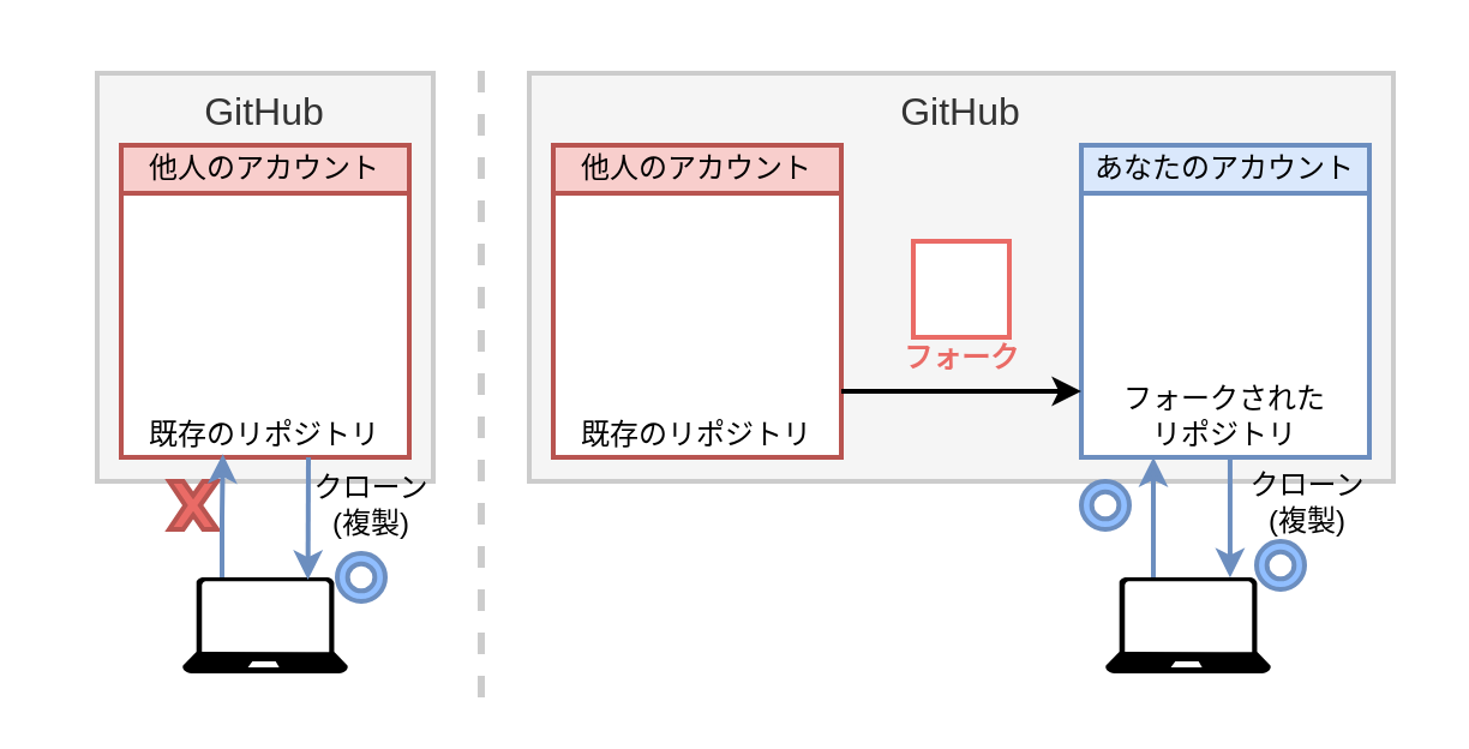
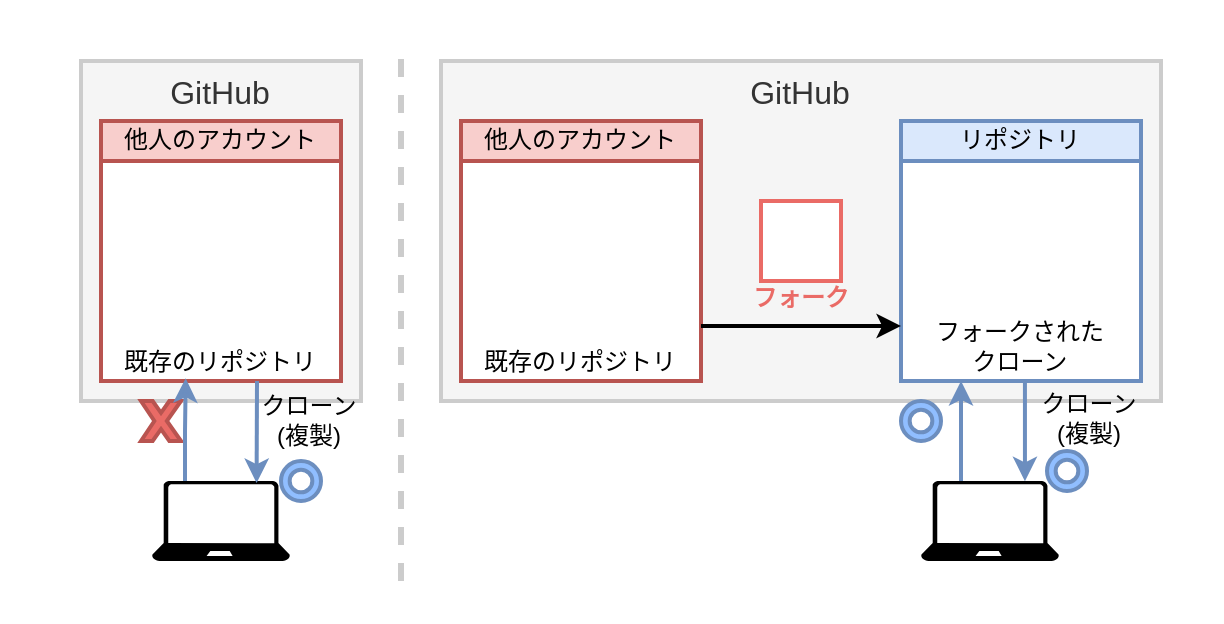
- <mxCell id="26" value="あなたのアカウント" style="rounded=0;whiteSpace=wrap;html=1;strokeWidth=2;labelPosition=center;verticalLabelPosition=middle;align=center;verticalAlign=middle;horizontal=1;fillColor=#dae8fc;strokeColor=#6c8ebf;" parent="23" vertex="1"><mxGeometry width="120" height="20" as="geometry" /></mxCell>
+ <mxCell id="26" value="リポジトリ" style="rounded=0;whiteSpace=wrap;html=1;strokeWidth=2;labelPosition=center;verticalLabelPosition=middle;align=center;verticalAlign=middle;horizontal=1;fillColor=#dae8fc;strokeColor=#6c8ebf;" parent="23" vertex="1"><mxGeometry width="120" height="20" as="geometry" /></mxCell>
- <mxCell id="24" value="フォークされた&lt;br&gt;リポジトリ" style="rounded=0;whiteSpace=wrap;html=1;strokeWidth=2;labelPosition=center;verticalLabelPosition=middle;align=center;verticalAlign=bottom;horizontal=1;fillColor=#ffffff;strokeColor=#6c8ebf;" parent="23" vertex="1"><mxGeometry y="20" width="120" height="110" as="geometry" /></mxCell>
+ <mxCell id="24" value="フォークされた&lt;br&gt;クローン" style="rounded=0;whiteSpace=wrap;html=1;strokeWidth=2;labelPosition=center;verticalLabelPosition=middle;align=center;verticalAlign=bottom;horizontal=1;fillColor=#ffffff;strokeColor=#6c8ebf;" parent="23" vertex="1"><mxGeometry y="20" width="120" height="110" as="geometry" /></mxCell>
